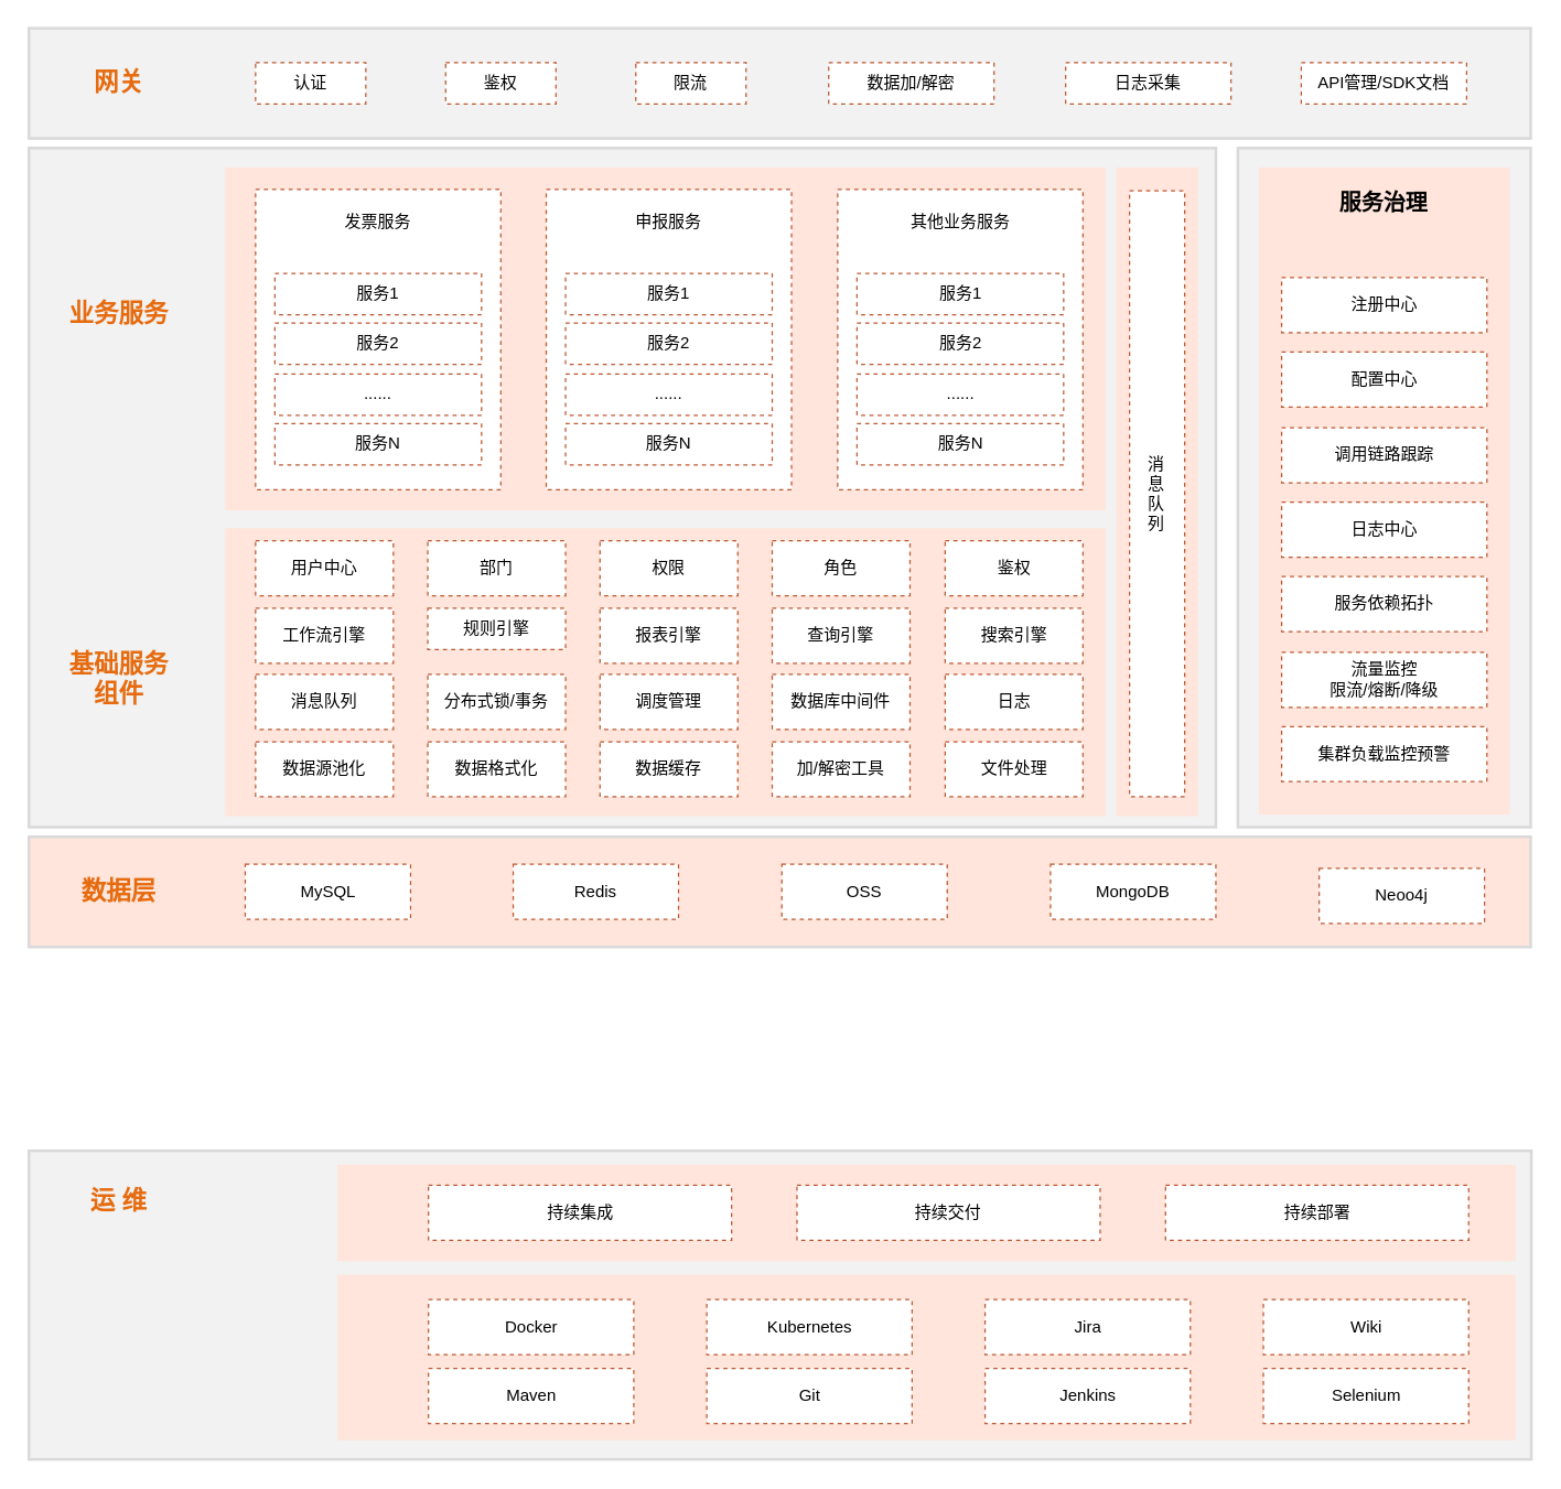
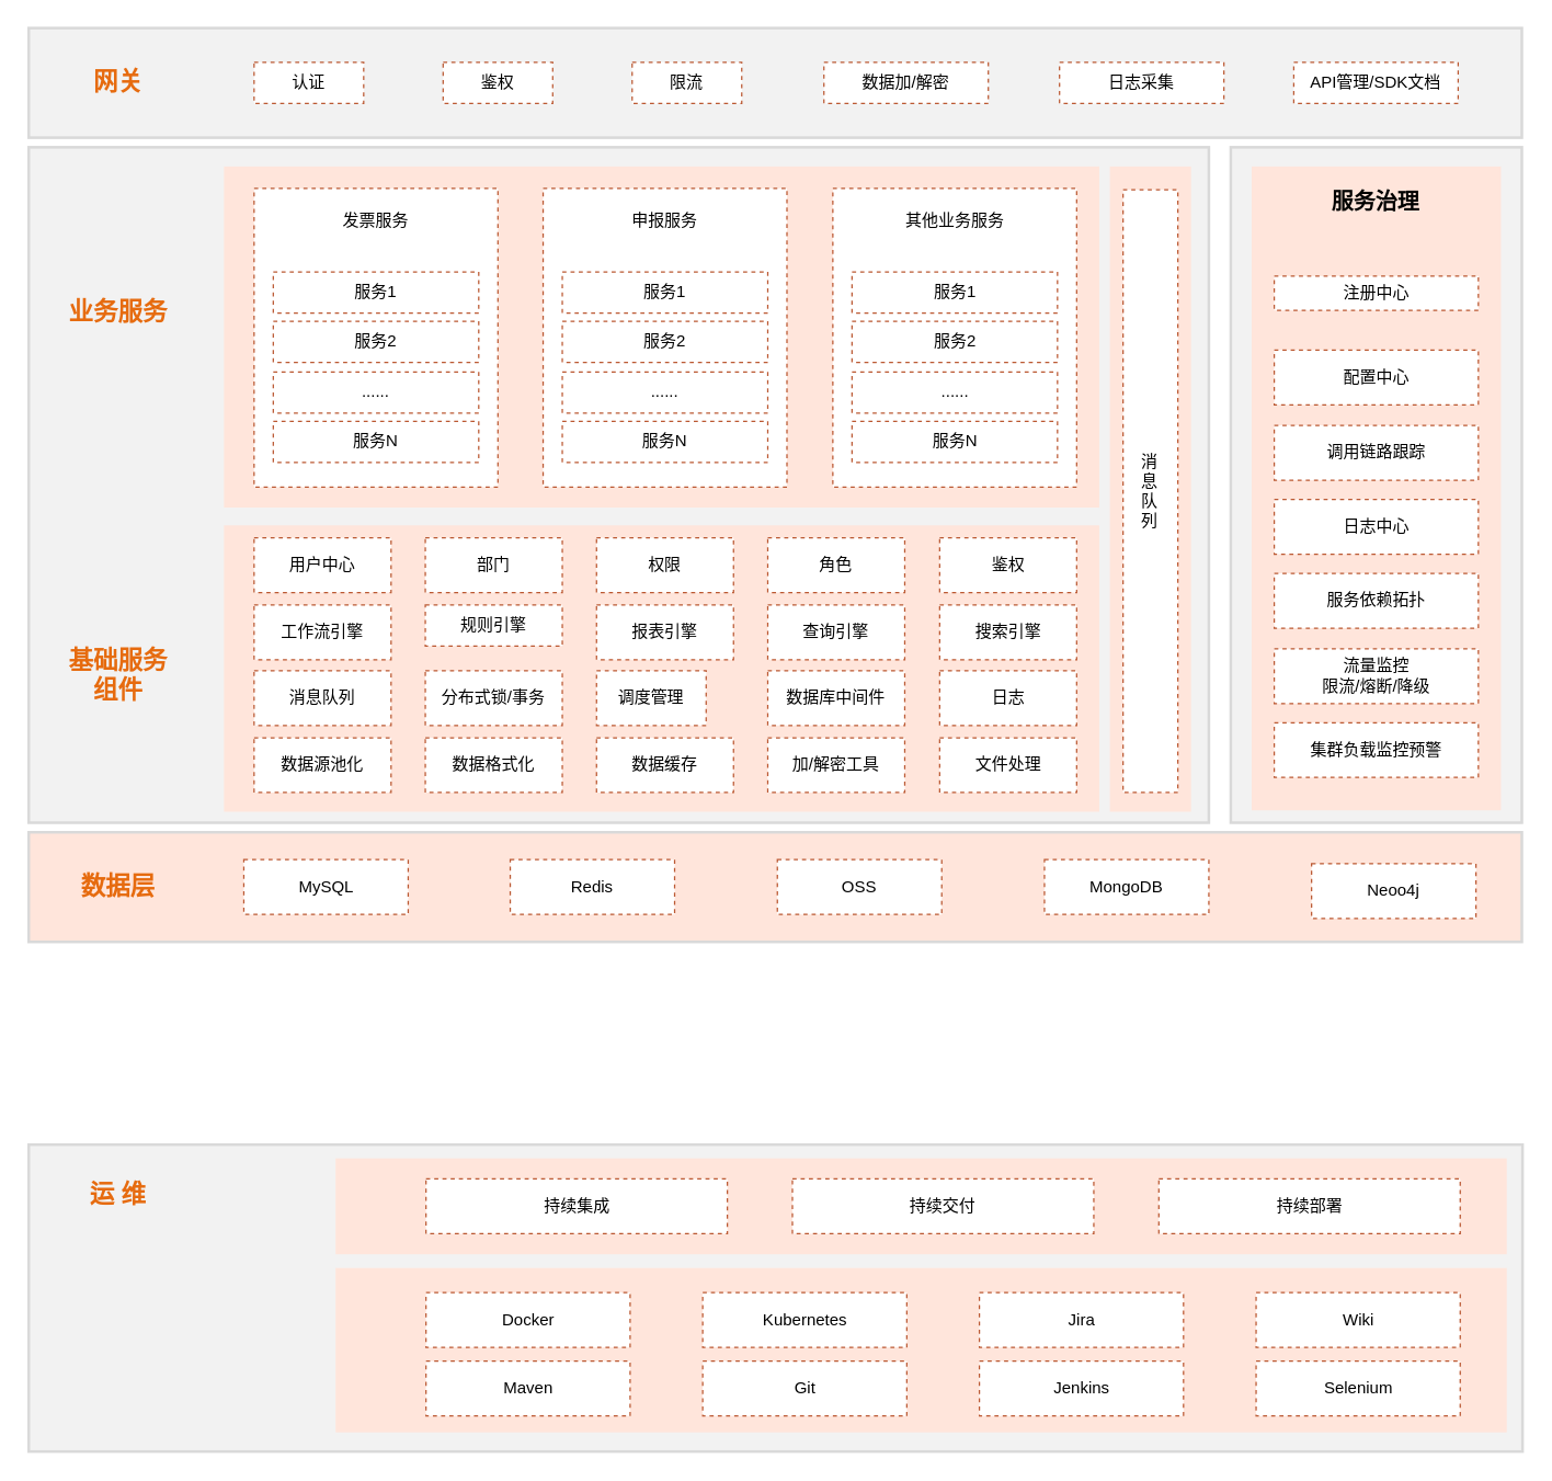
- <mxCell id="79" value="注册中心" style="whiteSpace=wrap;html=1;strokeColor=#BB5933;dashed=1;" parent="72" vertex="1"><mxGeometry x="16.5" y="80" width="149" height="40" as="geometry" /></mxCell>
+ <mxCell id="79" value="注册中心" style="whiteSpace=wrap;html=1;strokeColor=#BB5933;dashed=1;" parent="72" vertex="1"><mxGeometry x="16.5" y="80" width="149" height="25" as="geometry" /></mxCell>
- <mxCell id="24" value="调度管理" style="whiteSpace=wrap;html=1;strokeColor=#BB5933;dashed=1;" parent="1" vertex="1"><mxGeometry x="435" y="489" width="100" height="40" as="geometry" /></mxCell>
+ <mxCell id="24" value="调度管理" style="whiteSpace=wrap;html=1;strokeColor=#BB5933;dashed=1;" parent="1" vertex="1"><mxGeometry x="435" y="489" width="80" height="40" as="geometry" /></mxCell>
